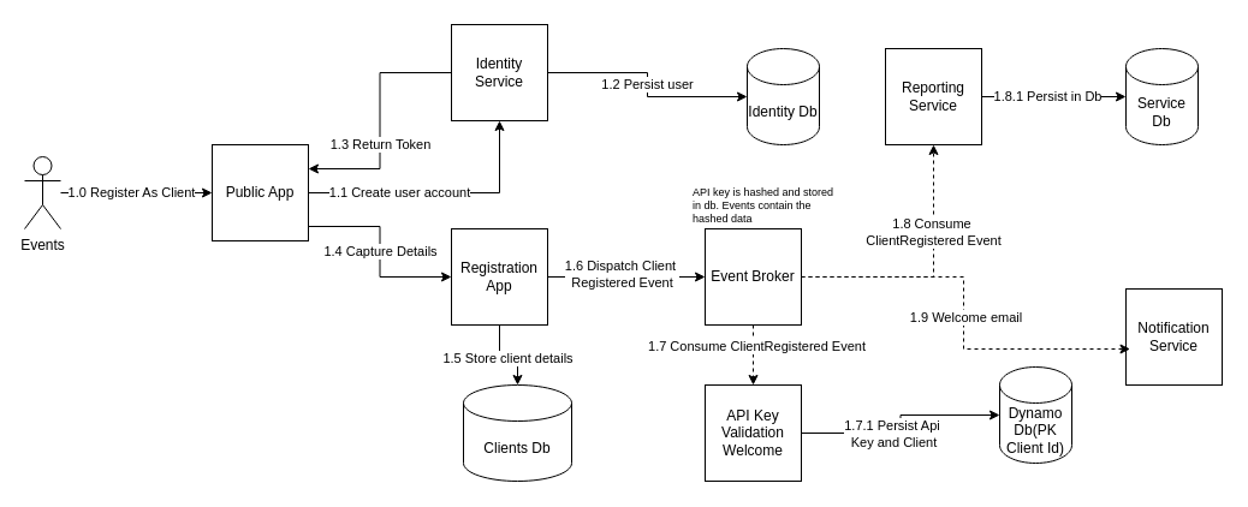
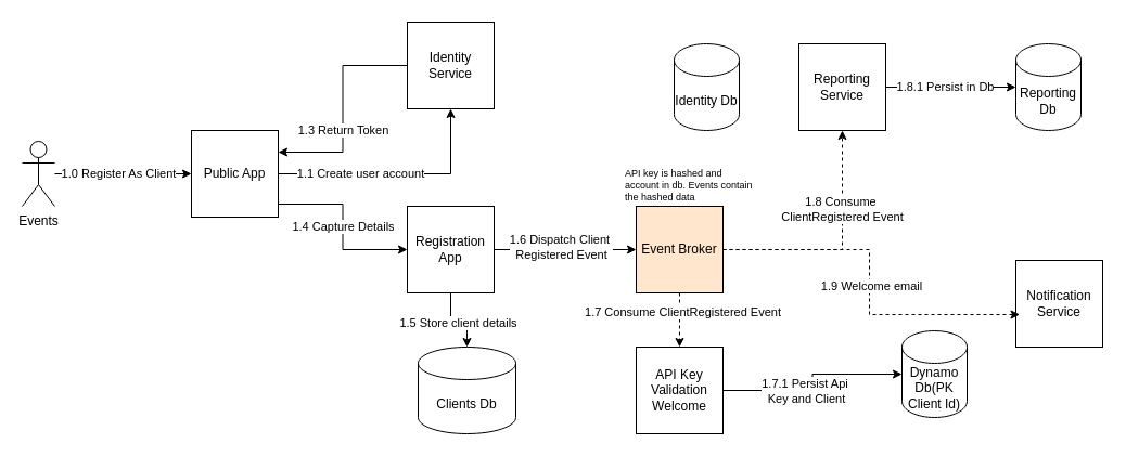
- <mxCell id="23" value="1.2 Persist user" style="edgeStyle=orthogonalEdgeStyle;rounded=0;orthogonalLoop=1;jettySize=auto;html=1;entryX=0;entryY=0.5;entryDx=0;entryDy=0;entryPerimeter=0;" edge="1" parent="1" source="16" target="22"><mxGeometry relative="1" as="geometry" /></mxCell>
- <mxCell id="30" value="Service Db" style="shape=cylinder3;whiteSpace=wrap;html=1;boundedLbl=1;backgroundOutline=1;size=15;" vertex="1" parent="1"><mxGeometry x="936" y="40" width="60" height="80" as="geometry" /></mxCell>
+ <mxCell id="30" value="Reporting Db" style="shape=cylinder3;whiteSpace=wrap;html=1;boundedLbl=1;backgroundOutline=1;size=15;" vertex="1" parent="1"><mxGeometry x="936" y="40" width="60" height="80" as="geometry" /></mxCell>
- <mxCell id="29" value="&lt;h1 style=&quot;margin-top: 0px; font-size: 9px;&quot;&gt;&lt;span style=&quot;font-size: 9px; font-weight: normal;&quot;&gt;&lt;font style=&quot;font-size: 9px;&quot;&gt;API key is hashed and stored in db. Events contain the hashed data&lt;/font&gt;&lt;/span&gt;&lt;/h1&gt;" style="text;html=1;whiteSpace=wrap;overflow=hidden;rounded=0;fontSize=9;spacing=0;" vertex="1" parent="1"><mxGeometry x="576" y="150" width="120" height="40" as="geometry" /></mxCell>
+ <mxCell id="29" value="&lt;h1 style=&quot;margin-top: 0px; font-size: 9px;&quot;&gt;&lt;span style=&quot;font-size: 9px; font-weight: normal;&quot;&gt;&lt;font style=&quot;font-size: 9px;&quot;&gt;API key is hashed and account in db. Events contain the hashed data&lt;/font&gt;&lt;/span&gt;&lt;/h1&gt;" style="text;html=1;whiteSpace=wrap;overflow=hidden;rounded=0;fontSize=9;spacing=0;" vertex="1" parent="1"><mxGeometry x="576" y="150" width="120" height="40" as="geometry" /></mxCell>
- <mxCell id="21" value="Event Broker" style="whiteSpace=wrap;html=1;aspect=fixed;" vertex="1" parent="1"><mxGeometry x="586" y="190" width="80" height="80" as="geometry" /></mxCell>
+ <mxCell id="21" value="Event Broker" style="whiteSpace=wrap;html=1;aspect=fixed;fillColor=#ffe6cc;" vertex="1" parent="1"><mxGeometry x="586" y="190" width="80" height="80" as="geometry" /></mxCell>
